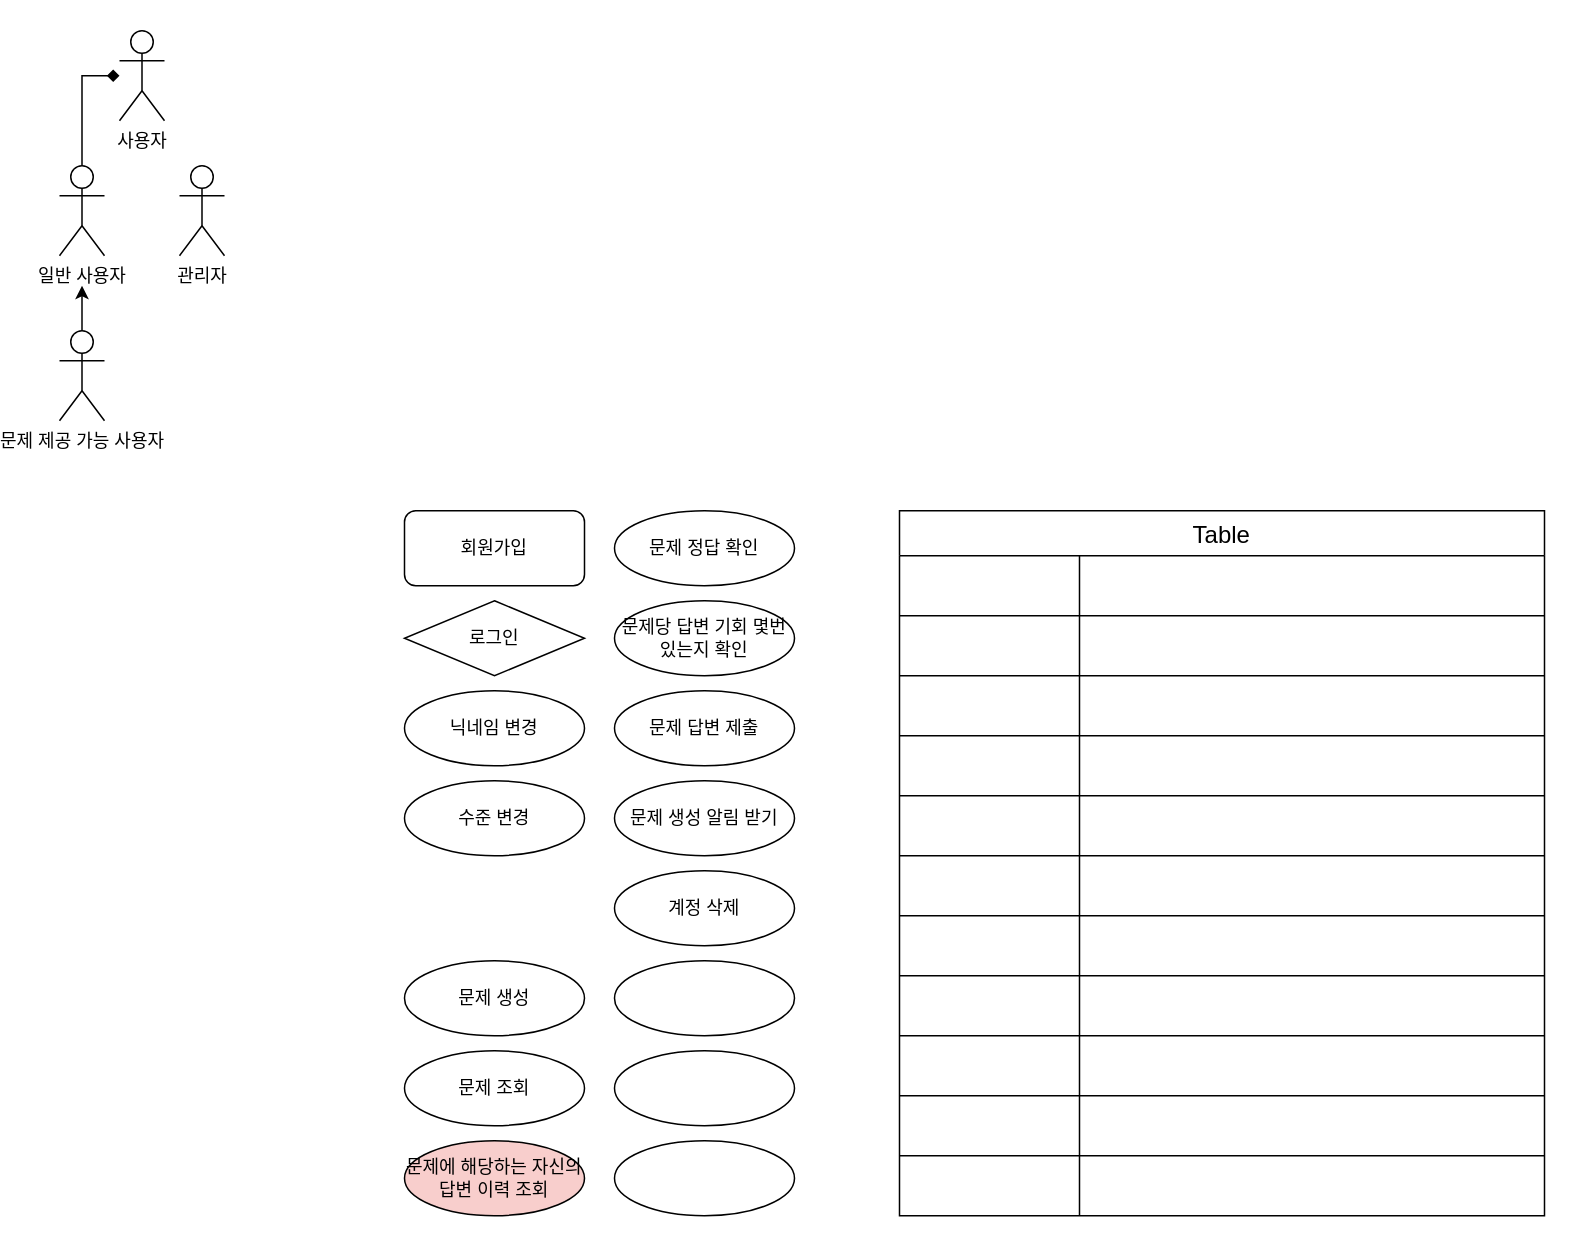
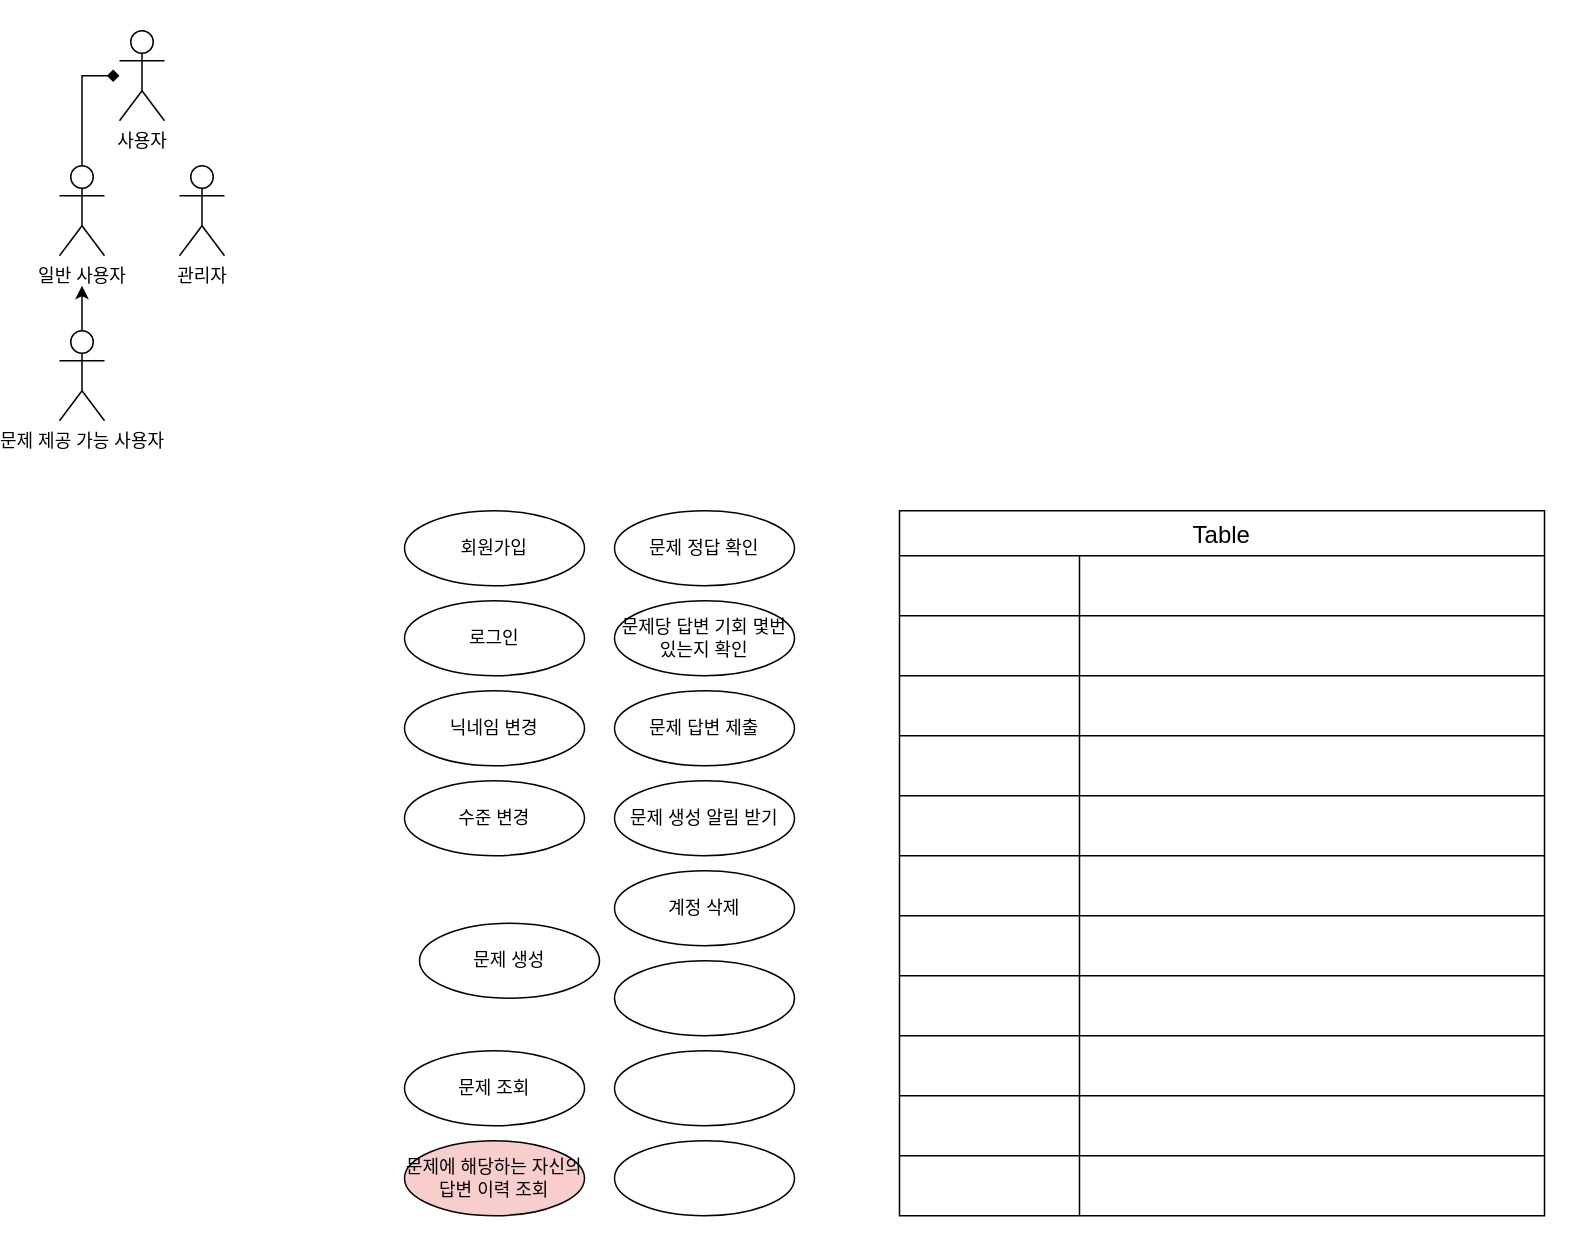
- <mxCell id="8" value="회원가입" style="whiteSpace=wrap;html=1;rounded=1;" parent="1" vertex="1"><mxGeometry x="250" y="340" width="120" height="50" as="geometry" /></mxCell>
+ <mxCell id="8" value="회원가입" style="ellipse;whiteSpace=wrap;html=1;" parent="1" vertex="1"><mxGeometry x="250" y="340" width="120" height="50" as="geometry" /></mxCell>
- <mxCell id="9" value="로그인" style="rhombus;whiteSpace=wrap;html=1;" parent="1" vertex="1"><mxGeometry x="250" y="400" width="120" height="50" as="geometry" /></mxCell>
+ <mxCell id="9" value="로그인" style="ellipse;whiteSpace=wrap;html=1;" parent="1" vertex="1"><mxGeometry x="250" y="400" width="120" height="50" as="geometry" /></mxCell>
- <mxCell id="12" value="문제 생성" style="ellipse;whiteSpace=wrap;html=1;" parent="1" vertex="1"><mxGeometry x="250" y="640" width="120" height="50" as="geometry" /></mxCell>
+ <mxCell id="12" value="문제 생성" style="ellipse;whiteSpace=wrap;html=1;" parent="1" vertex="1"><mxGeometry x="260" y="615" width="120" height="50" as="geometry" /></mxCell>
